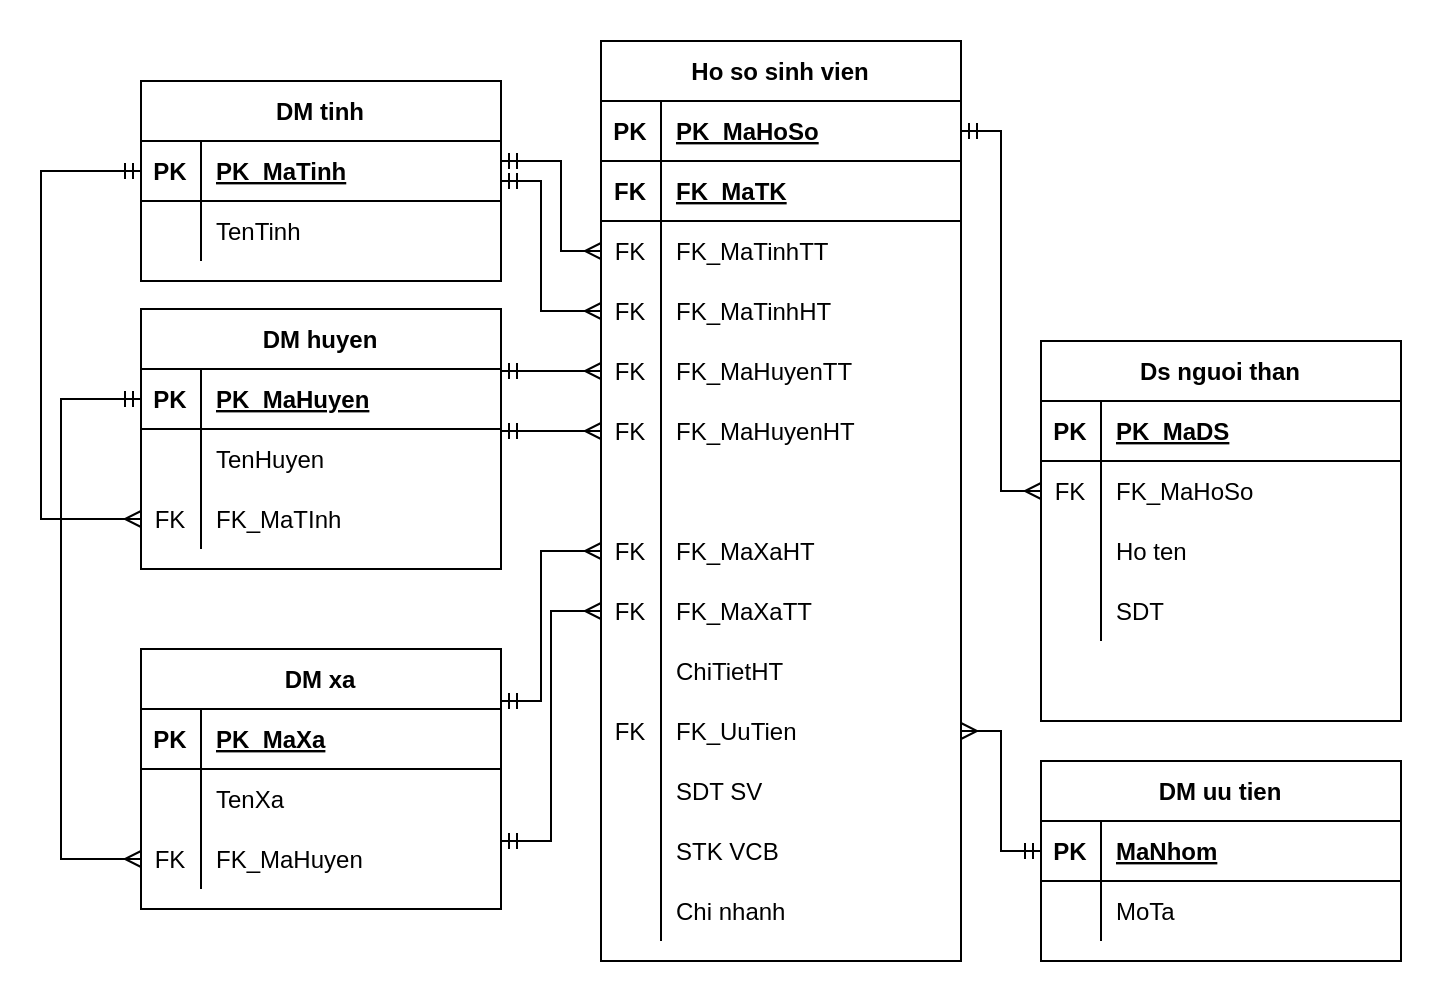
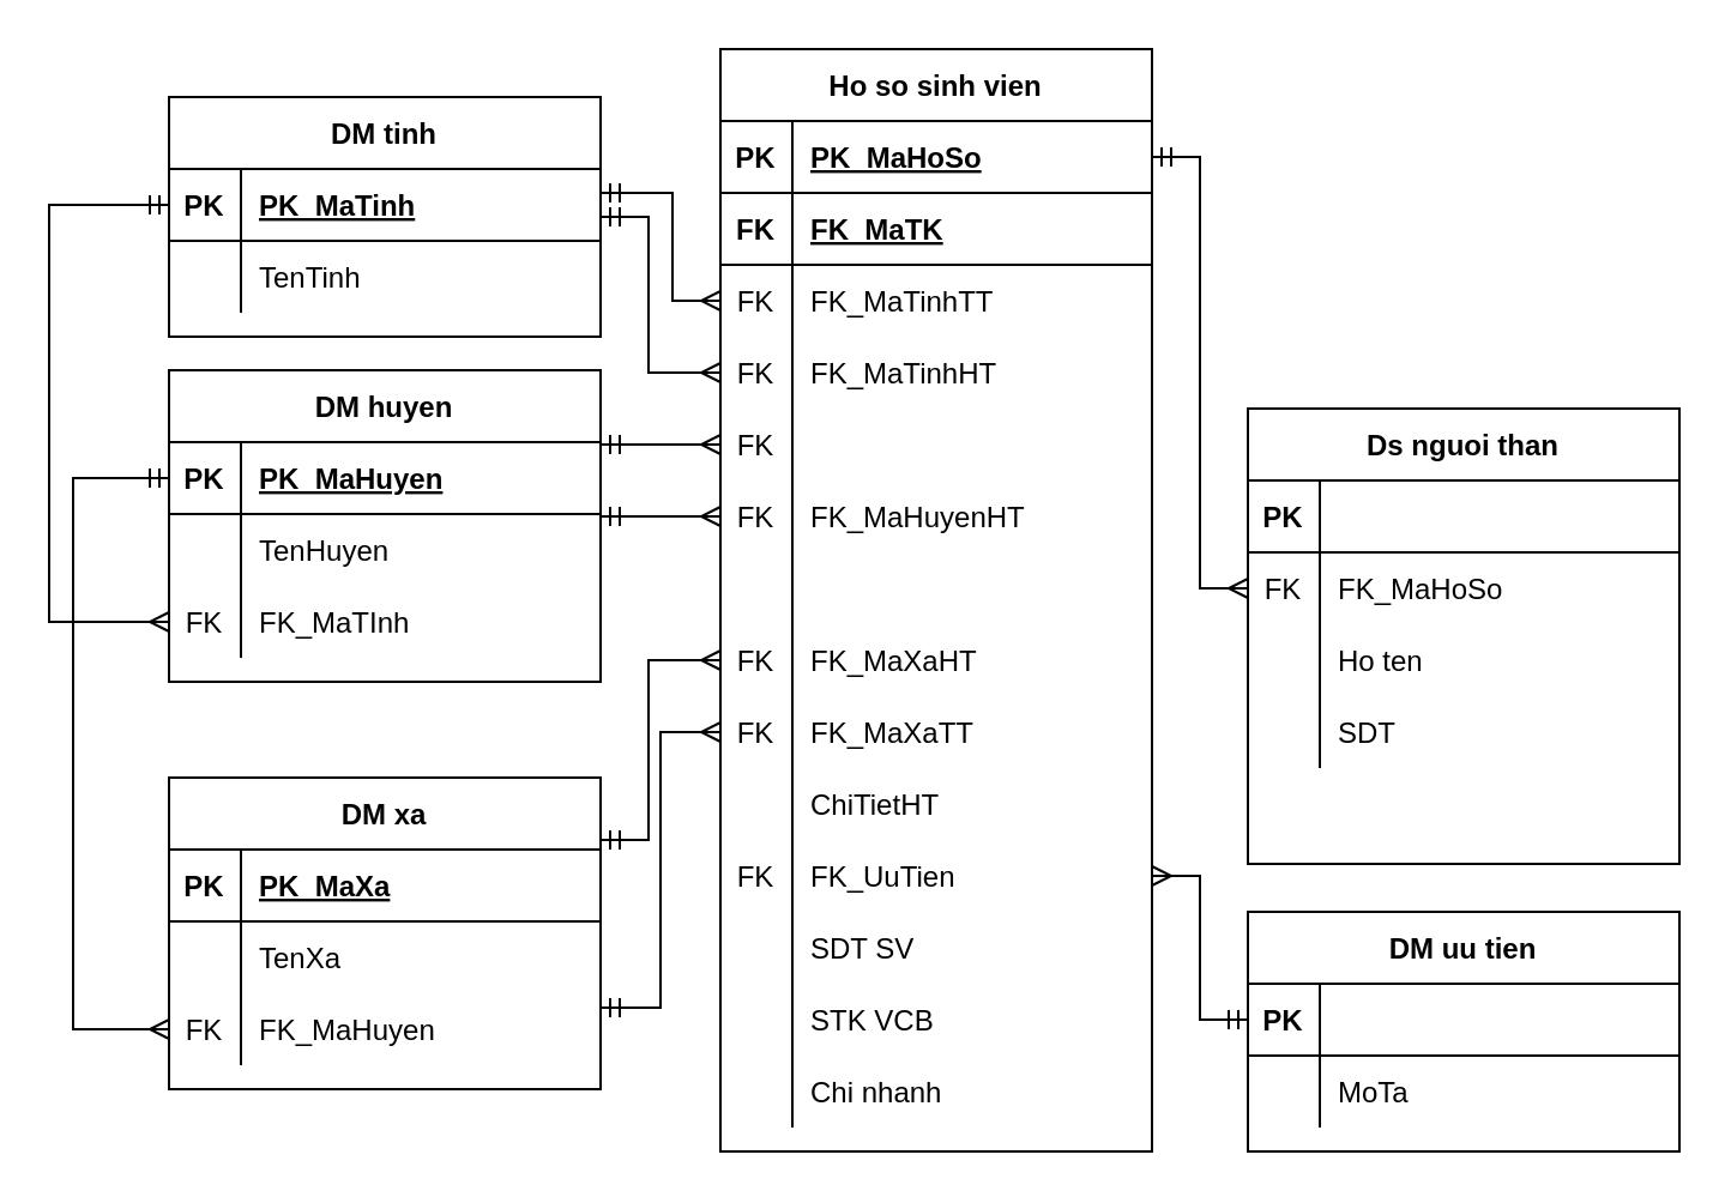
- <mxCell id="17" value="FK_MaHuyenTT" style="shape=partialRectangle;connectable=0;fillColor=none;top=0;left=0;bottom=0;right=0;align=left;spacingLeft=6;overflow=hidden;" parent="15" vertex="1"><mxGeometry x="30" width="150" height="30" as="geometry" /></mxCell>
- <mxCell id="54" value="PK_MaDS" style="shape=partialRectangle;connectable=0;fillColor=none;top=0;left=0;bottom=0;right=0;align=left;spacingLeft=6;fontStyle=5;overflow=hidden;" parent="52" vertex="1"><mxGeometry x="30" width="150" height="30" as="geometry" /></mxCell>
- <mxCell id="47" value="MaNhom" style="shape=partialRectangle;connectable=0;fillColor=none;top=0;left=0;bottom=0;right=0;align=left;spacingLeft=6;fontStyle=5;overflow=hidden;" parent="45" vertex="1"><mxGeometry x="30" width="150" height="30" as="geometry" /></mxCell>
